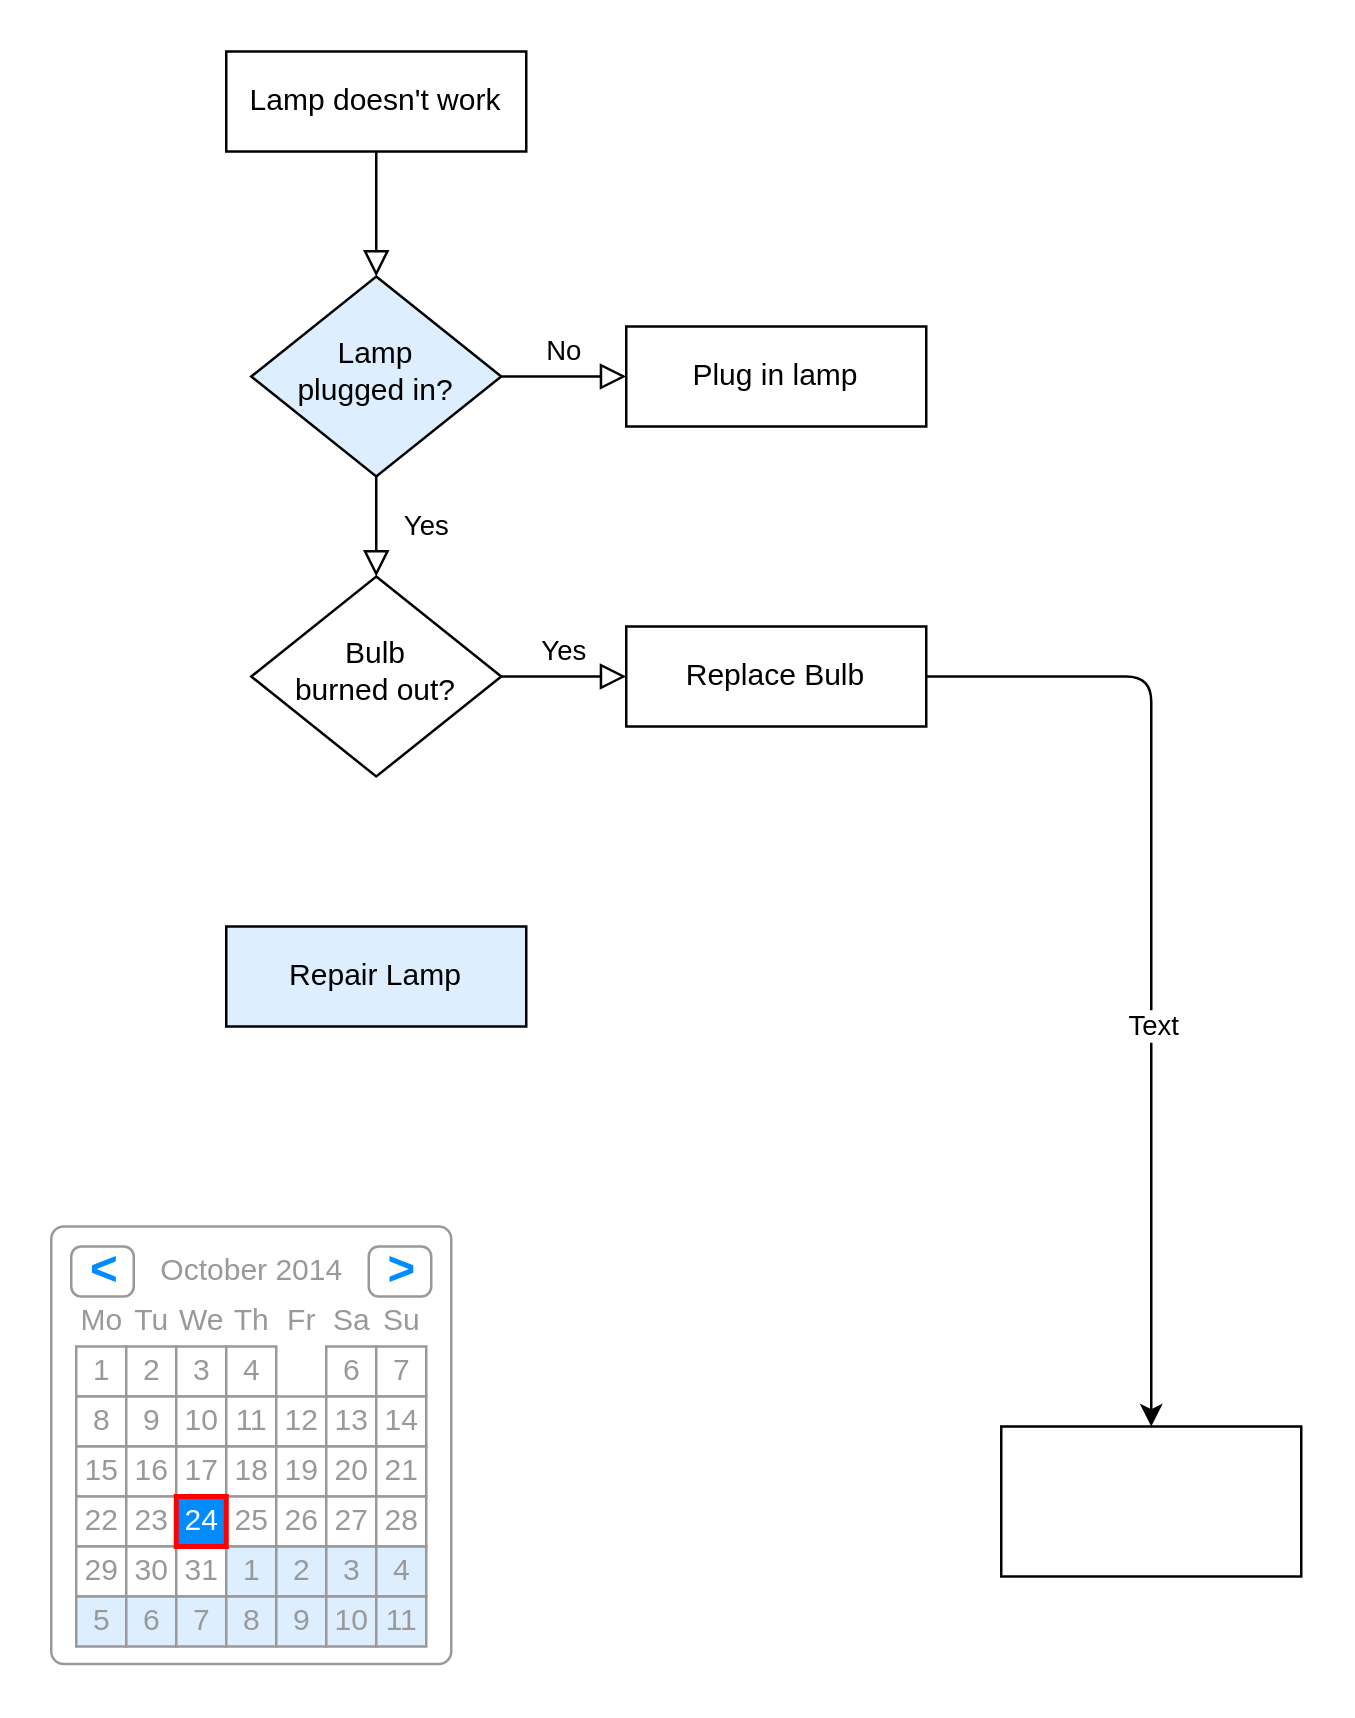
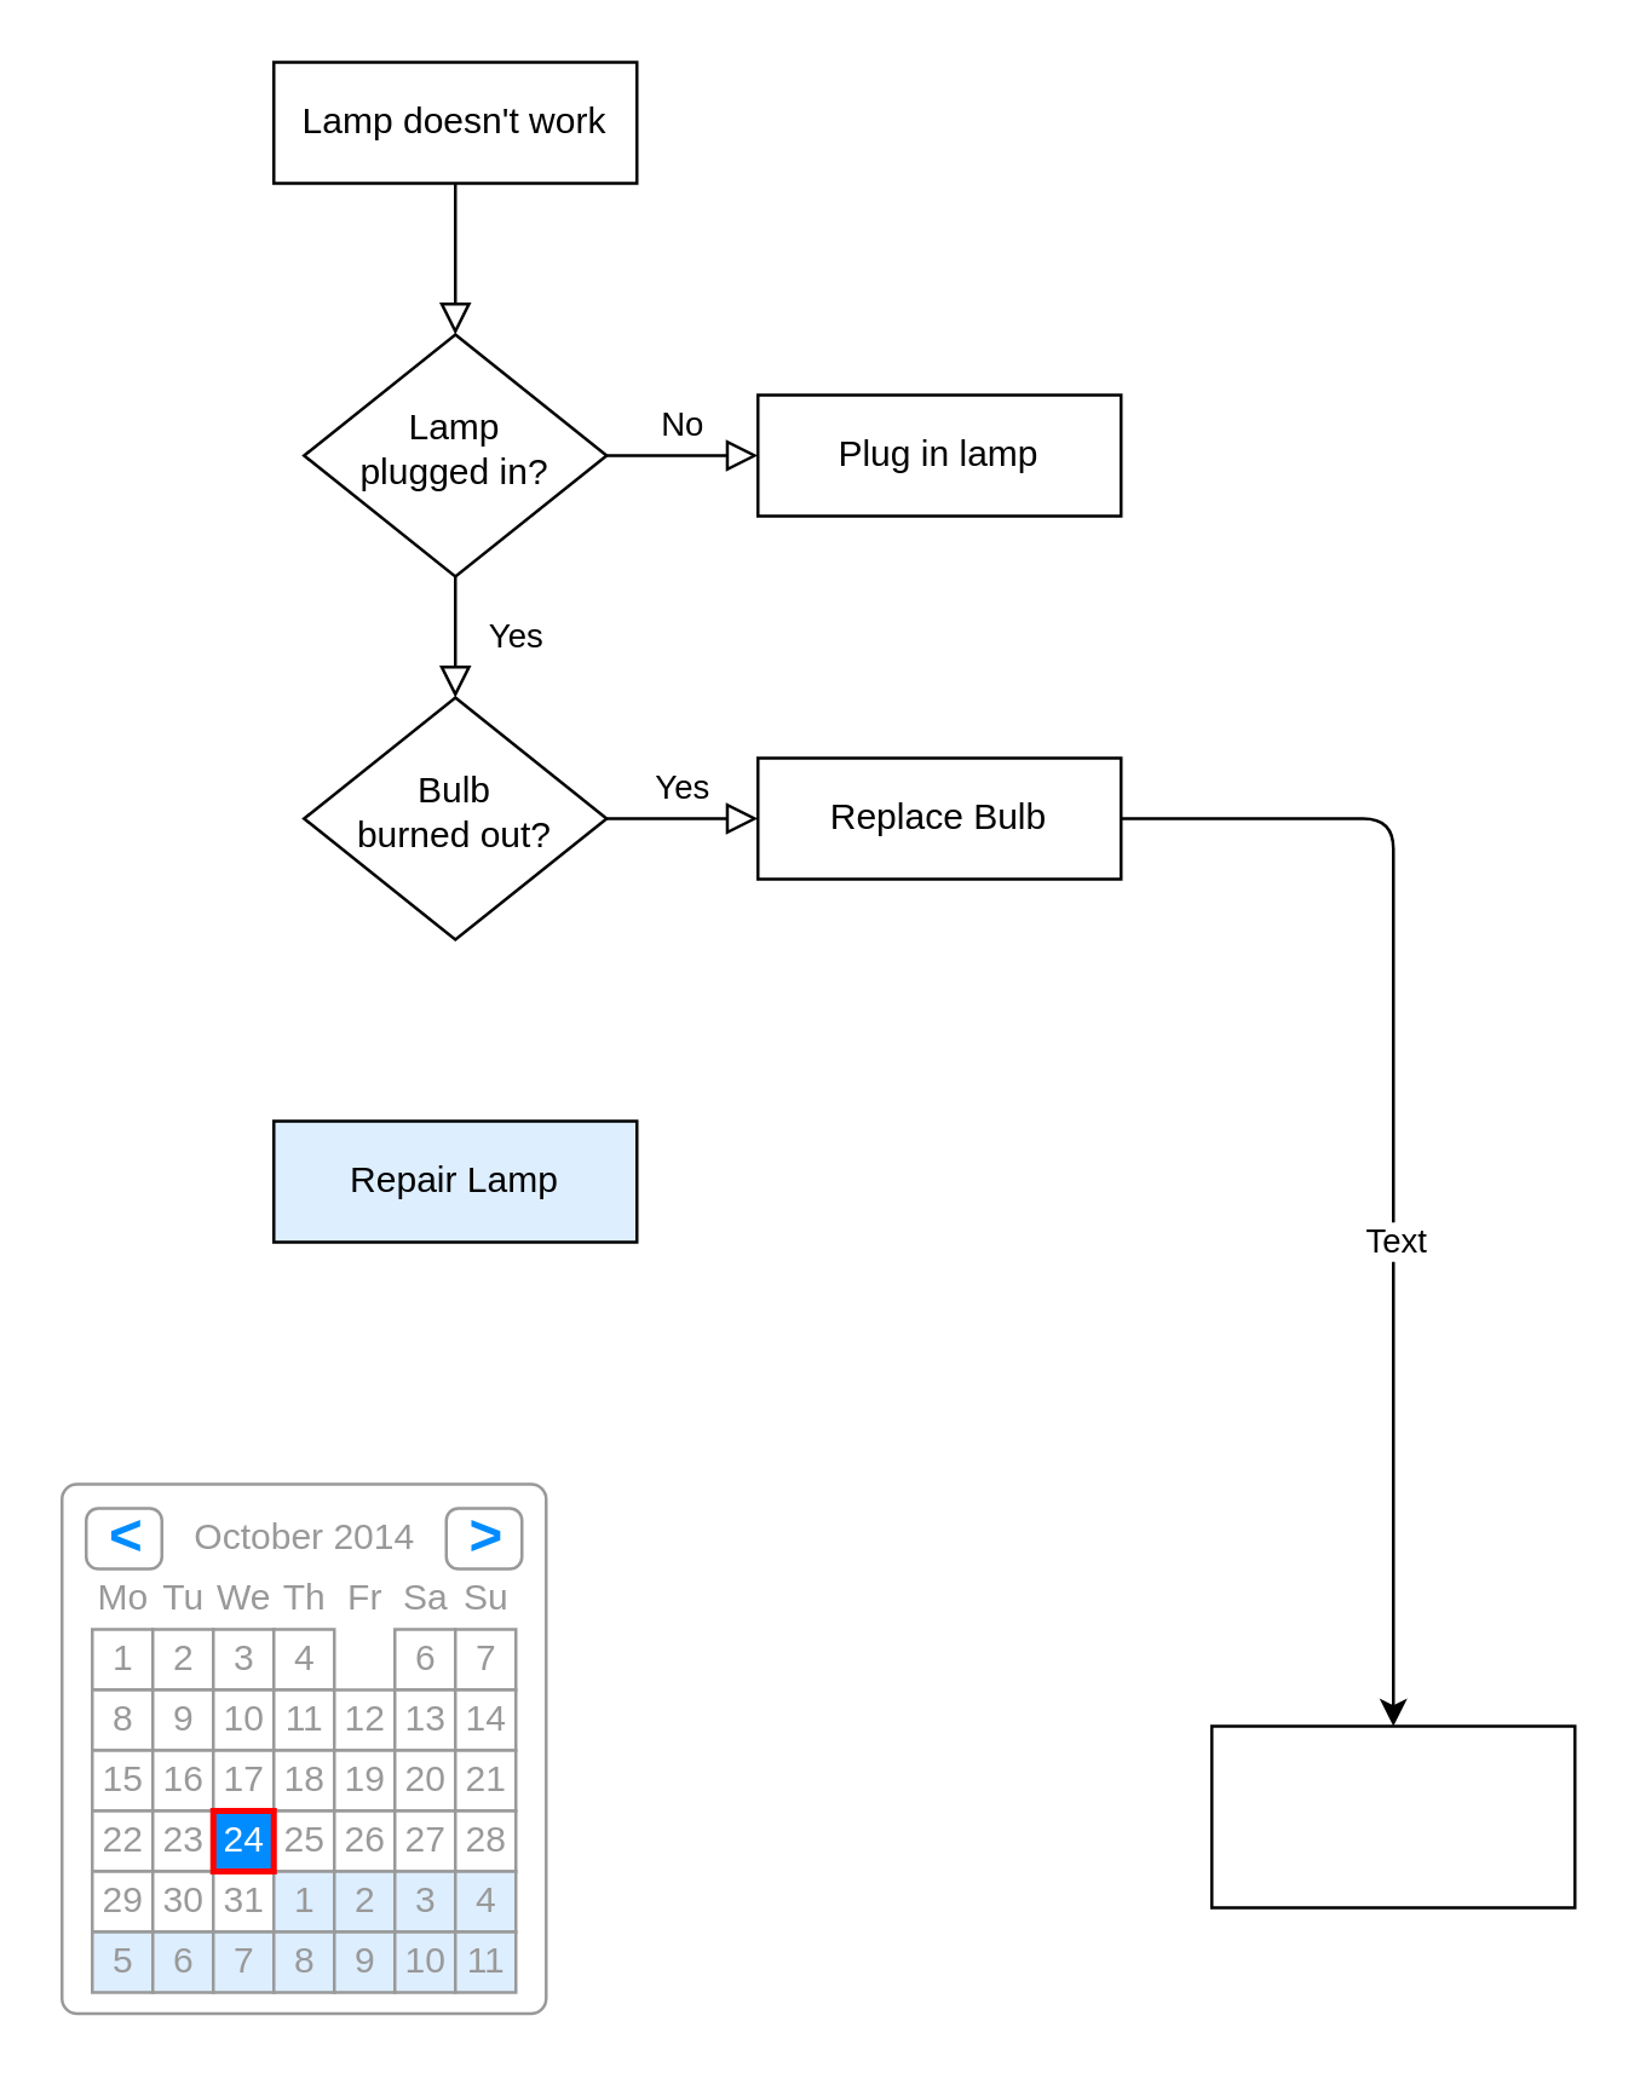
- <mxCell id="6" value="Lamp&lt;br&gt;plugged in?" style="rhombus;whiteSpace=wrap;html=1;shadow=0;fontFamily=Helvetica;fontSize=12;align=center;strokeWidth=1;spacing=6;spacingTop=-4;rounded=0;labelBackgroundColor=none;fillColor=#ddeeff;" parent="1" vertex="1"><mxGeometry x="100" y="110" width="100" height="80" as="geometry" /></mxCell>
+ <mxCell id="6" value="Lamp&lt;br&gt;plugged in?" style="rhombus;whiteSpace=wrap;html=1;shadow=0;fontFamily=Helvetica;fontSize=12;align=center;strokeWidth=1;spacing=6;spacingTop=-4;rounded=0;labelBackgroundColor=none;" parent="1" vertex="1"><mxGeometry x="100" y="110" width="100" height="80" as="geometry" /></mxCell>
